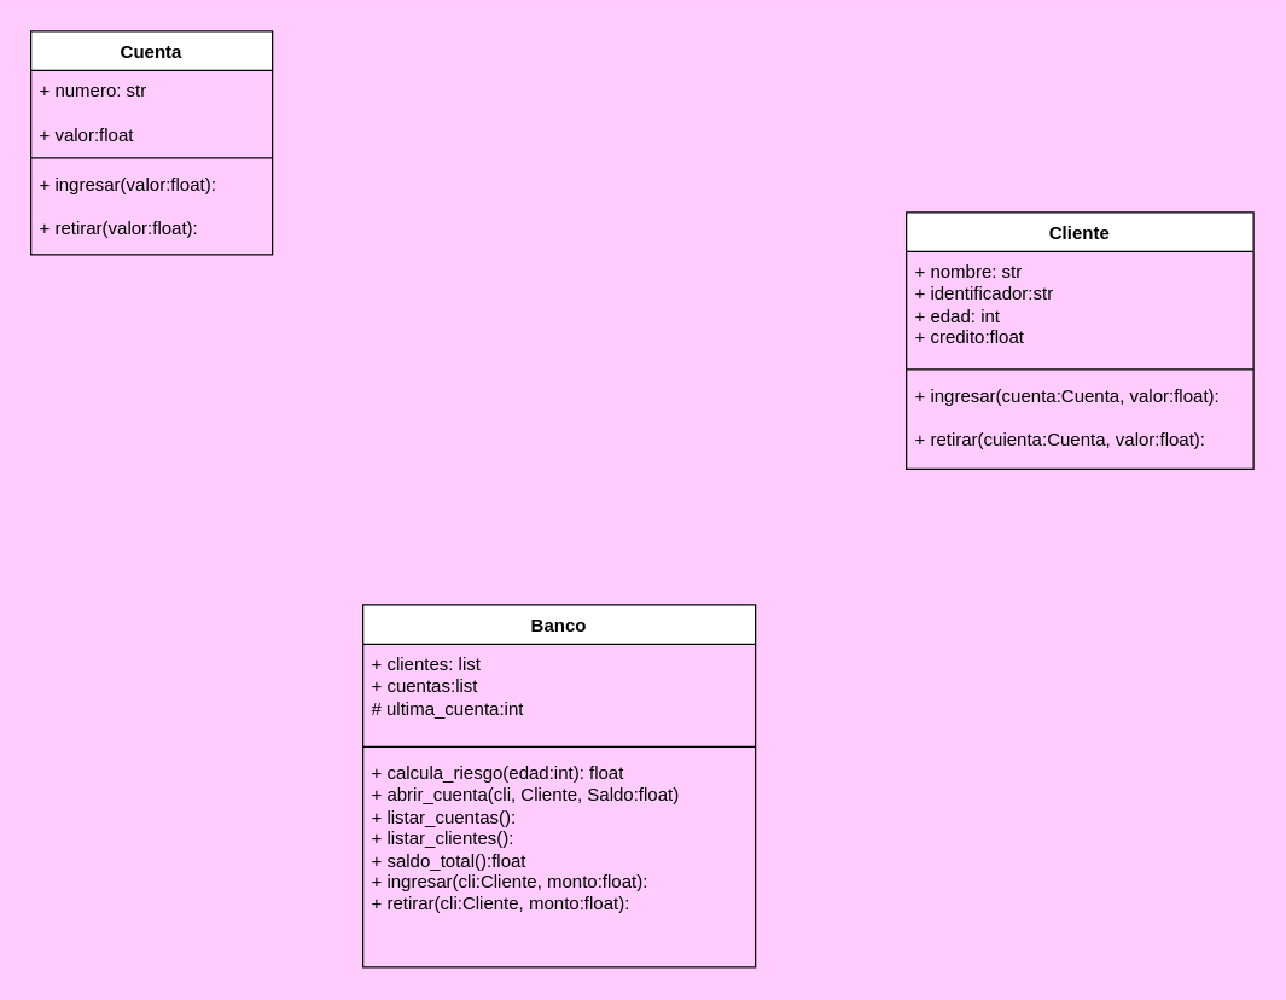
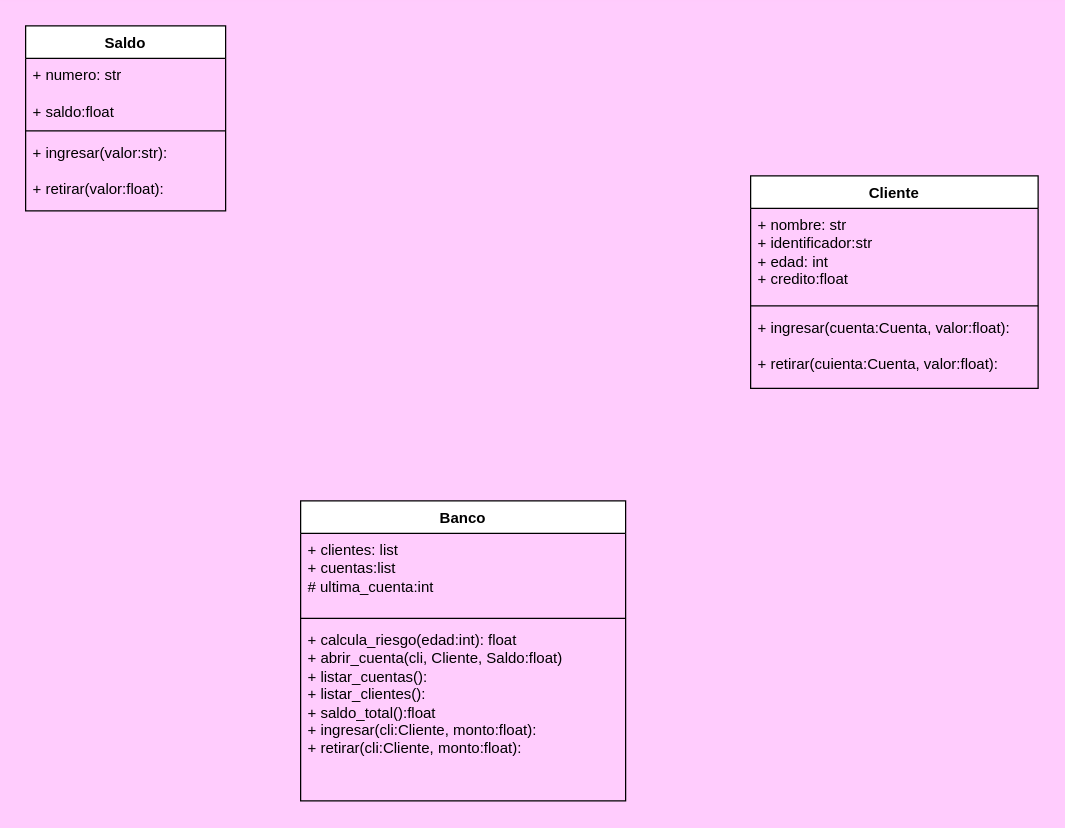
- <mxCell id="2" value="Cuenta" style="swimlane;fontStyle=1;align=center;verticalAlign=top;childLayout=stackLayout;horizontal=1;startSize=26;horizontalStack=0;resizeParent=1;resizeParentMax=0;resizeLast=0;collapsible=1;marginBottom=0;whiteSpace=wrap;html=1;" vertex="1" parent="1"><mxGeometry x="20" y="20" width="160" height="148" as="geometry"><mxRectangle x="150" y="150" width="80" height="30" as="alternateBounds" /></mxGeometry></mxCell>
+ <mxCell id="2" value="Saldo" style="swimlane;fontStyle=1;align=center;verticalAlign=top;childLayout=stackLayout;horizontal=1;startSize=26;horizontalStack=0;resizeParent=1;resizeParentMax=0;resizeLast=0;collapsible=1;marginBottom=0;whiteSpace=wrap;html=1;" vertex="1" parent="1"><mxGeometry x="20" y="20" width="160" height="148" as="geometry"><mxRectangle x="150" y="150" width="80" height="30" as="alternateBounds" /></mxGeometry></mxCell>
- <mxCell id="3" value="&lt;div&gt;+ numero: str&lt;/div&gt;&lt;div&gt;&lt;br&gt;&lt;/div&gt;+ valor:float" style="text;strokeColor=none;fillColor=none;align=left;verticalAlign=top;spacingLeft=4;spacingRight=4;overflow=hidden;rotatable=0;points=[[0,0.5],[1,0.5]];portConstraint=eastwest;whiteSpace=wrap;html=1;" vertex="1" parent="2"><mxGeometry y="26" width="160" height="54" as="geometry" /></mxCell>
+ <mxCell id="3" value="&lt;div&gt;+ numero: str&lt;/div&gt;&lt;div&gt;&lt;br&gt;&lt;/div&gt;+ saldo:float" style="text;strokeColor=none;fillColor=none;align=left;verticalAlign=top;spacingLeft=4;spacingRight=4;overflow=hidden;rotatable=0;points=[[0,0.5],[1,0.5]];portConstraint=eastwest;whiteSpace=wrap;html=1;" vertex="1" parent="2"><mxGeometry y="26" width="160" height="54" as="geometry" /></mxCell>
- <mxCell id="5" value="&lt;div&gt;+ ingresar(valor:float): &lt;br&gt;&lt;/div&gt;&lt;div&gt;&lt;br&gt;&lt;/div&gt;&lt;div&gt;+ retirar(valor:float):&lt;br&gt;&lt;/div&gt;" style="text;strokeColor=none;fillColor=none;align=left;verticalAlign=top;spacingLeft=4;spacingRight=4;overflow=hidden;rotatable=0;points=[[0,0.5],[1,0.5]];portConstraint=eastwest;whiteSpace=wrap;html=1;" vertex="1" parent="2"><mxGeometry y="88" width="160" height="60" as="geometry" /></mxCell>
+ <mxCell id="5" value="&lt;div&gt;+ ingresar(valor:str): &lt;br&gt;&lt;/div&gt;&lt;div&gt;&lt;br&gt;&lt;/div&gt;&lt;div&gt;+ retirar(valor:float):&lt;br&gt;&lt;/div&gt;" style="text;strokeColor=none;fillColor=none;align=left;verticalAlign=top;spacingLeft=4;spacingRight=4;overflow=hidden;rotatable=0;points=[[0,0.5],[1,0.5]];portConstraint=eastwest;whiteSpace=wrap;html=1;" vertex="1" parent="2"><mxGeometry y="88" width="160" height="60" as="geometry" /></mxCell>
